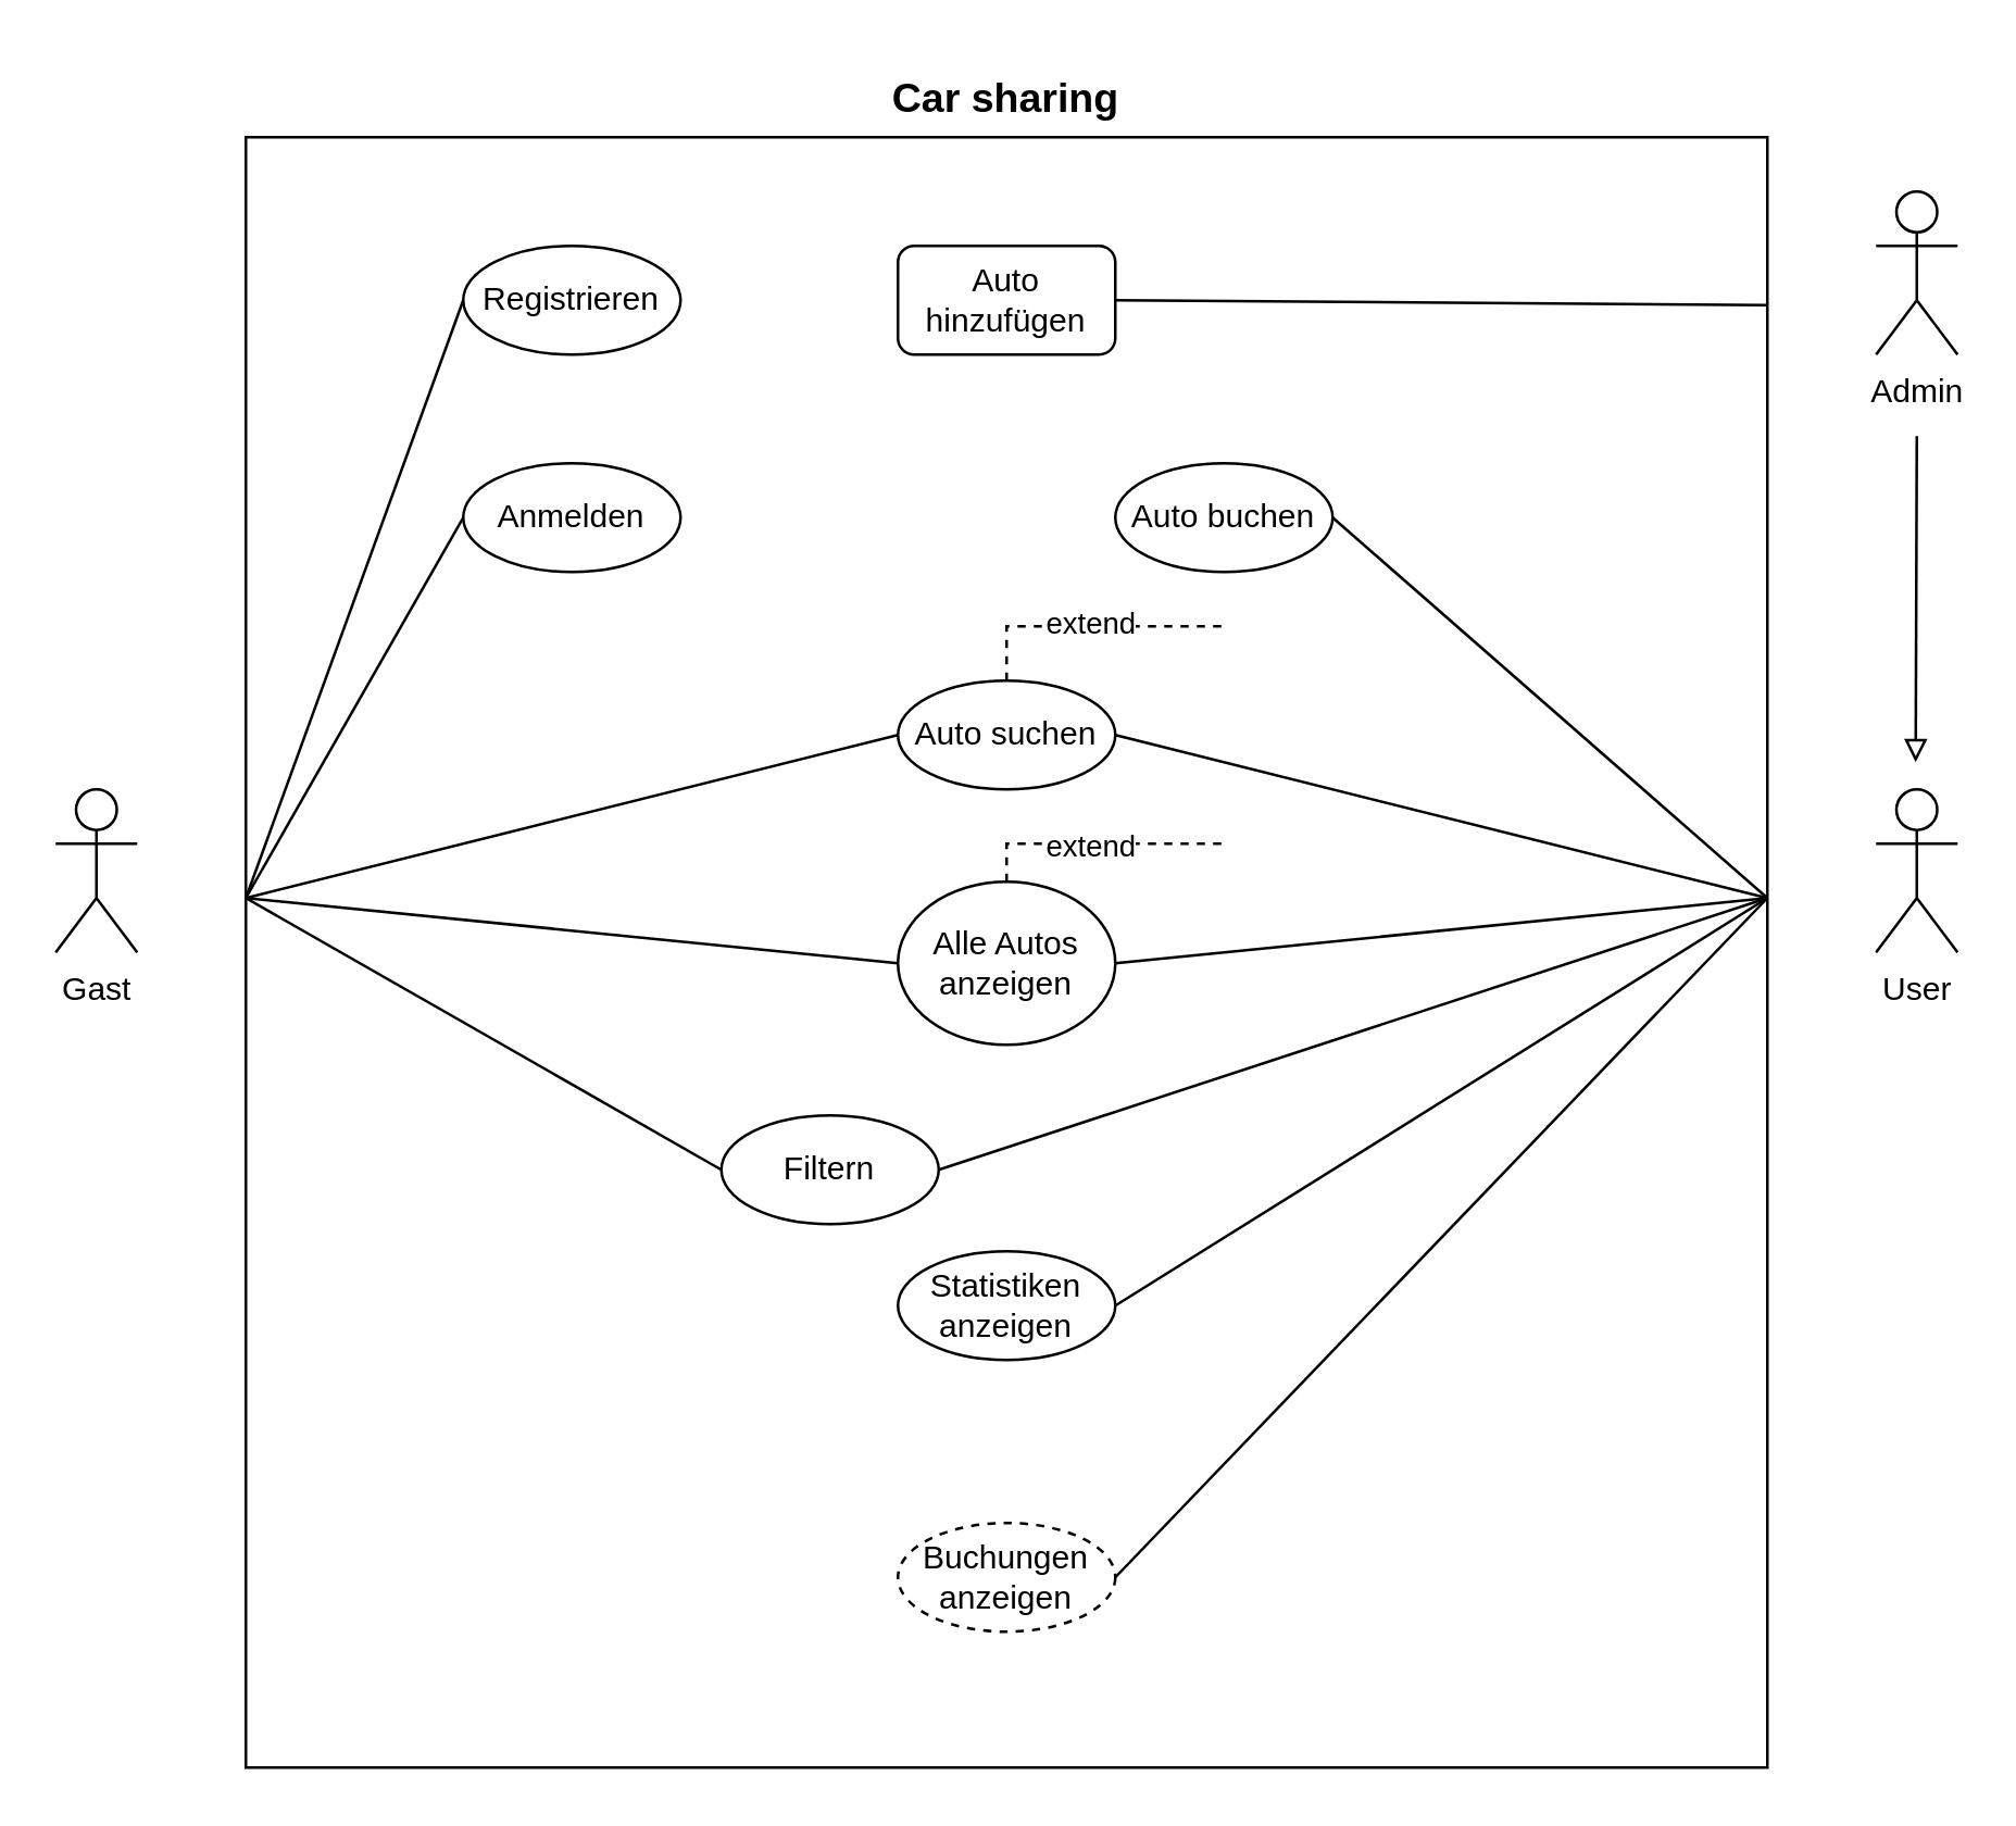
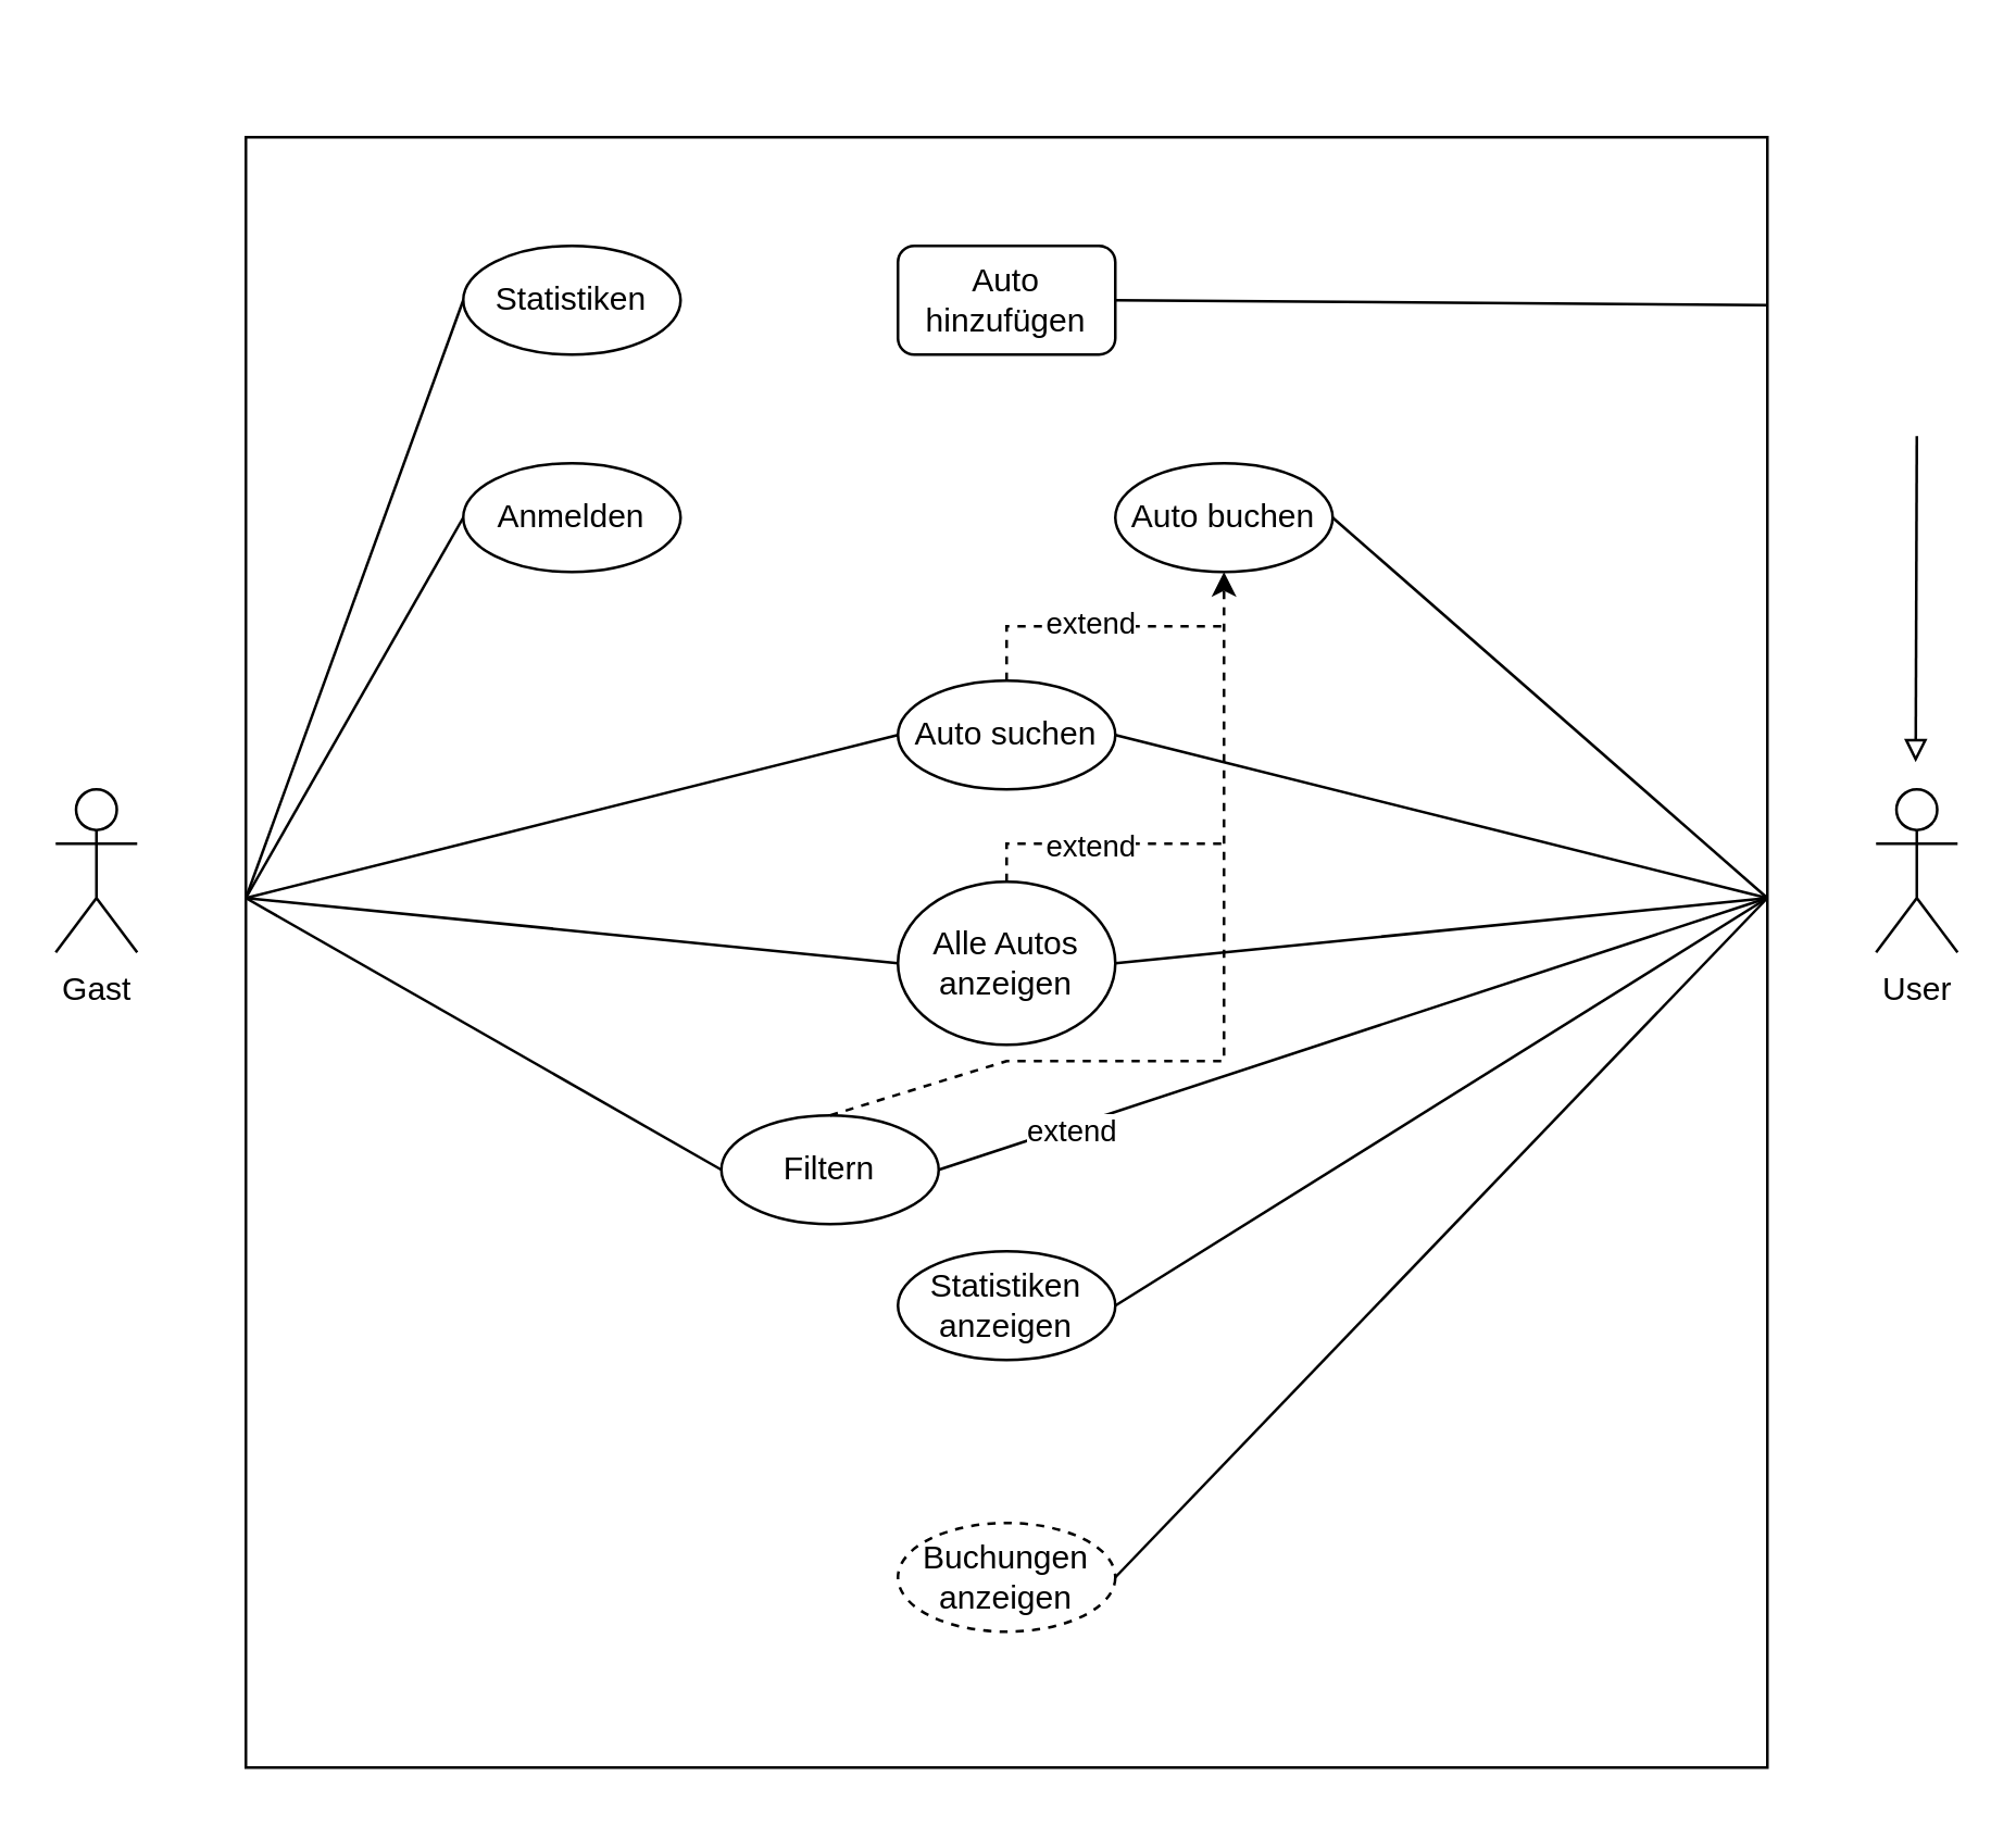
- <mxCell id="34" value="Car sharing" style="text;html=1;strokeColor=none;fillColor=none;align=center;verticalAlign=middle;whiteSpace=wrap;rounded=0;fontStyle=1;fontSize=15;" vertex="1" parent="1"><mxGeometry x="310" y="20" width="120" height="30" as="geometry" /></mxCell>
- <mxCell id="33" value="Admin" style="shape=umlActor;verticalLabelPosition=bottom;verticalAlign=top;html=1;outlineConnect=0;" vertex="1" parent="1"><mxGeometry x="690" y="70" width="30" height="60" as="geometry" /></mxCell>
- <mxCell id="6" value="Registrieren" style="ellipse;whiteSpace=wrap;html=1;fillColor=none;" vertex="1" parent="1"><mxGeometry x="170" y="90" width="80" height="40" as="geometry" /></mxCell>
+ <mxCell id="6" value="Statistiken" style="ellipse;whiteSpace=wrap;html=1;fillColor=none;" vertex="1" parent="1"><mxGeometry x="170" y="90" width="80" height="40" as="geometry" /></mxCell>
+ <mxCell id="31" value="" style="endArrow=classic;html=1;rounded=0;dashed=1;exitX=0.5;exitY=0;exitDx=0;exitDy=0;entryX=0.5;entryY=1;entryDx=0;entryDy=0;" edge="1" parent="1" source="10" target="25"><mxGeometry width="50" height="50" relative="1" as="geometry"><mxPoint x="460" y="340" as="sourcePoint" /><mxPoint x="460" y="220" as="targetPoint" /><Array as="points"><mxPoint x="370" y="390" /><mxPoint x="450" y="390" /></Array></mxGeometry></mxCell>
+ <mxCell id="32" value="extend" style="edgeLabel;html=1;align=center;verticalAlign=middle;resizable=0;points=[];" vertex="1" connectable="0" parent="31"><mxGeometry x="-0.119" y="-2" relative="1" as="geometry"><mxPoint x="-52" y="23" as="offset" /></mxGeometry></mxCell>
